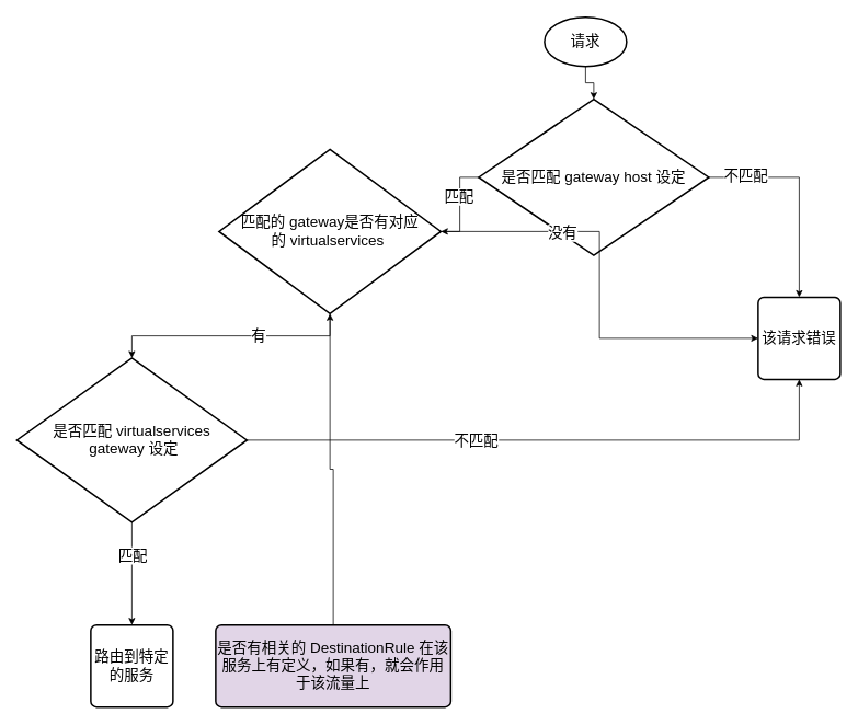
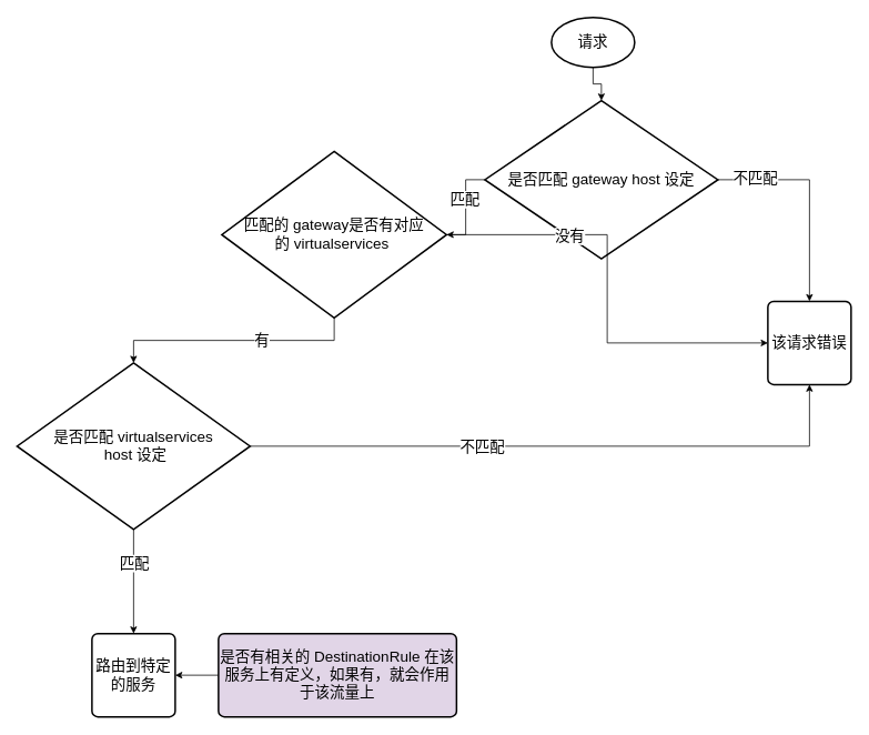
- <mxCell id="19" value="&lt;span style=&quot;font-size: 18px&quot;&gt;是否匹配 virtualservices&lt;/span&gt;&lt;br&gt;&lt;span style=&quot;font-size: 18px&quot;&gt;&amp;nbsp;gateway 设定&lt;/span&gt;" style="strokeWidth=2;html=1;shape=mxgraph.flowchart.decision;whiteSpace=wrap;" vertex="1" parent="1"><mxGeometry x="20" y="435" width="280" height="200" as="geometry" /></mxCell>
+ <mxCell id="19" value="&lt;span style=&quot;font-size: 18px&quot;&gt;是否匹配 virtualservices&lt;/span&gt;&lt;br&gt;&lt;span style=&quot;font-size: 18px&quot;&gt;&amp;nbsp;host 设定&lt;/span&gt;" style="strokeWidth=2;html=1;shape=mxgraph.flowchart.decision;whiteSpace=wrap;" vertex="1" parent="1"><mxGeometry x="20" y="435" width="280" height="200" as="geometry" /></mxCell>
- <mxCell id="21" style="edgeStyle=orthogonalEdgeStyle;rounded=0;orthogonalLoop=1;jettySize=auto;html=1;" edge="1" parent="1" source="22" target="13"><mxGeometry relative="1" as="geometry" /></mxCell>
+ <mxCell id="21" style="edgeStyle=orthogonalEdgeStyle;rounded=0;orthogonalLoop=1;jettySize=auto;html=1;" edge="1" parent="1" source="22" target="20"><mxGeometry relative="1" as="geometry" /></mxCell>
